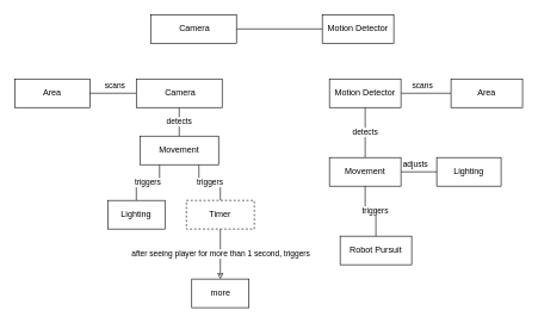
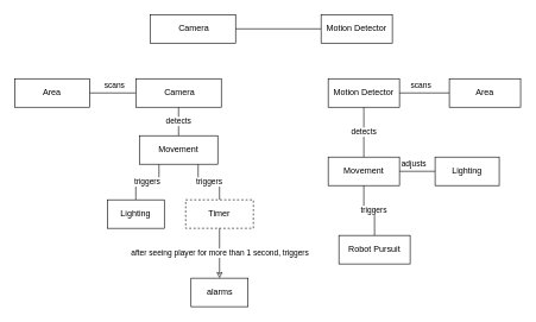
- <mxCell id="20" value="more" style="rounded=0;whiteSpace=wrap;html=1;" parent="1" vertex="1"><mxGeometry x="267.5" y="390" width="80" height="40" as="geometry" /></mxCell>
+ <mxCell id="20" value="alarms" style="rounded=0;whiteSpace=wrap;html=1;" parent="1" vertex="1"><mxGeometry x="267.5" y="390" width="80" height="40" as="geometry" /></mxCell>
